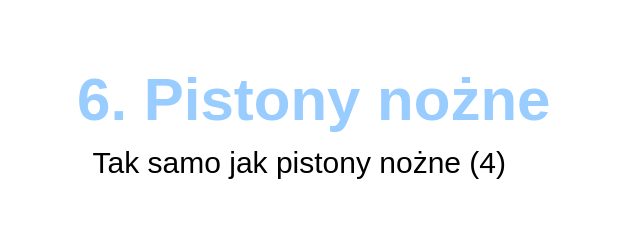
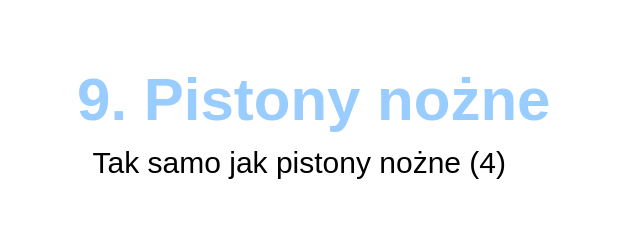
- <mxCell id="2" value="6. Pistony nożne" style="text;strokeColor=none;fillColor=none;html=1;fontSize=24;fontStyle=1;verticalAlign=middle;align=center;fontColor=#99CCFF;" vertex="1" parent="1"><mxGeometry width="210" height="40" as="geometry" x="20" y="20" /></mxCell>
+ <mxCell id="2" value="9. Pistony nożne" style="text;strokeColor=none;fillColor=none;html=1;fontSize=24;fontStyle=1;verticalAlign=middle;align=center;fontColor=#99CCFF;" vertex="1" parent="1"><mxGeometry width="210" height="40" as="geometry" x="20" y="20" /></mxCell>
